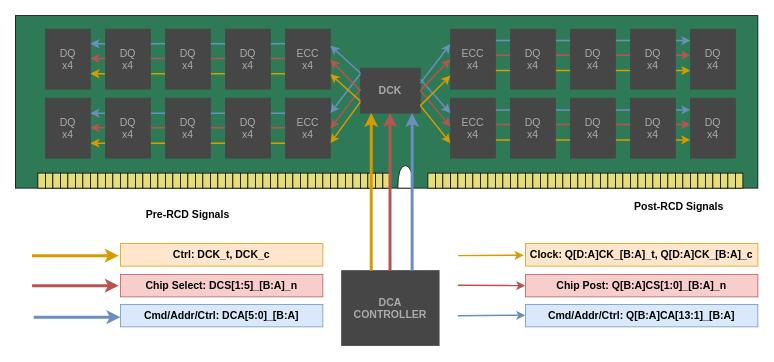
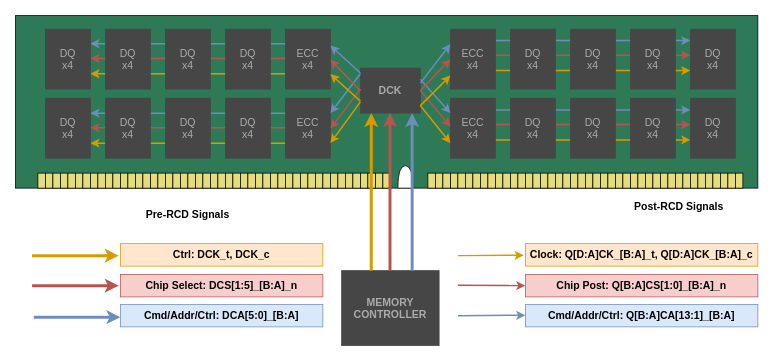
- <mxCell id="94" value="&lt;font style=&quot;font-size: 14px;&quot; color=&quot;#ababab&quot;&gt;&lt;b&gt;DCA CONTROLLER&lt;/b&gt;&lt;/font&gt;" style="rounded=0;whiteSpace=wrap;html=1;strokeColor=#454744;fillColor=#464646;direction=south;" vertex="1" parent="1"><mxGeometry x="455" y="360" width="130" height="100" as="geometry" /></mxCell>
+ <mxCell id="94" value="&lt;font style=&quot;font-size: 14px;&quot; color=&quot;#ababab&quot;&gt;&lt;b&gt;MEMORY CONTROLLER&lt;/b&gt;&lt;/font&gt;" style="rounded=0;whiteSpace=wrap;html=1;strokeColor=#454744;fillColor=#464646;direction=south;" vertex="1" parent="1"><mxGeometry x="455" y="360" width="130" height="100" as="geometry" /></mxCell>
